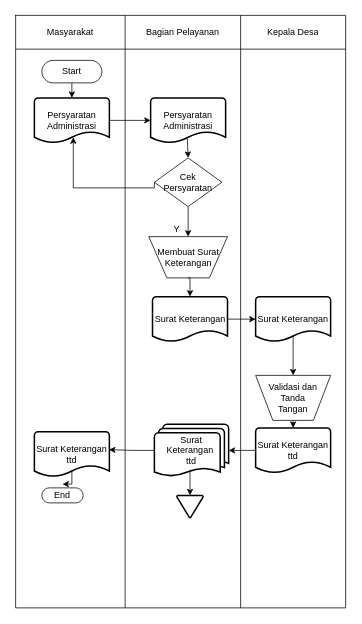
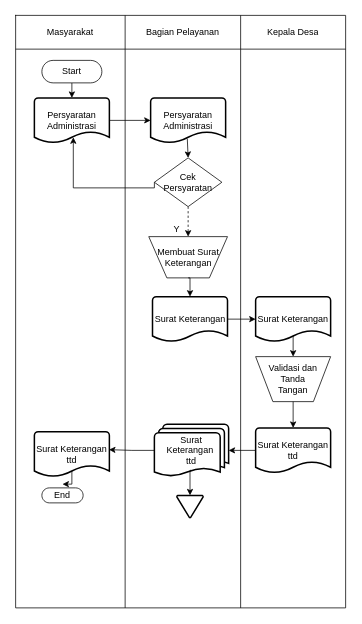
- <mxCell id="15" style="edgeStyle=orthogonalEdgeStyle;rounded=0;orthogonalLoop=1;jettySize=auto;html=1;exitX=0.5;exitY=1;exitDx=0;exitDy=0;entryX=0.5;entryY=0;entryDx=0;entryDy=0;" edge="1" parent="1" source="16" target="19"><mxGeometry relative="1" as="geometry" /></mxCell>
+ <mxCell id="15" style="edgeStyle=orthogonalEdgeStyle;rounded=0;orthogonalLoop=1;jettySize=auto;html=1;exitX=0.5;exitY=1;exitDx=0;exitDy=0;entryX=0.5;entryY=0;entryDx=0;entryDy=0;dashed=1;" edge="1" parent="1" source="16" target="19"><mxGeometry relative="1" as="geometry" /></mxCell>
- <mxCell id="25" value="Validasi dan&lt;br&gt;Tanda &lt;br&gt;Tangan" style="verticalLabelPosition=middle;verticalAlign=middle;html=1;shape=trapezoid;perimeter=trapezoidPerimeter;whiteSpace=wrap;size=0.23;arcSize=10;flipV=1;labelPosition=center;align=center;" vertex="1" parent="1"><mxGeometry x="340" y="500" width="100" height="60" as="geometry" /></mxCell>
+ <mxCell id="25" value="Validasi dan&lt;br&gt;Tanda &lt;br&gt;Tangan" style="verticalLabelPosition=middle;verticalAlign=middle;html=1;shape=trapezoid;perimeter=trapezoidPerimeter;whiteSpace=wrap;size=0.23;arcSize=10;flipV=1;labelPosition=center;align=center;" vertex="1" parent="1"><mxGeometry x="340" y="475" width="100" height="60" as="geometry" /></mxCell>
